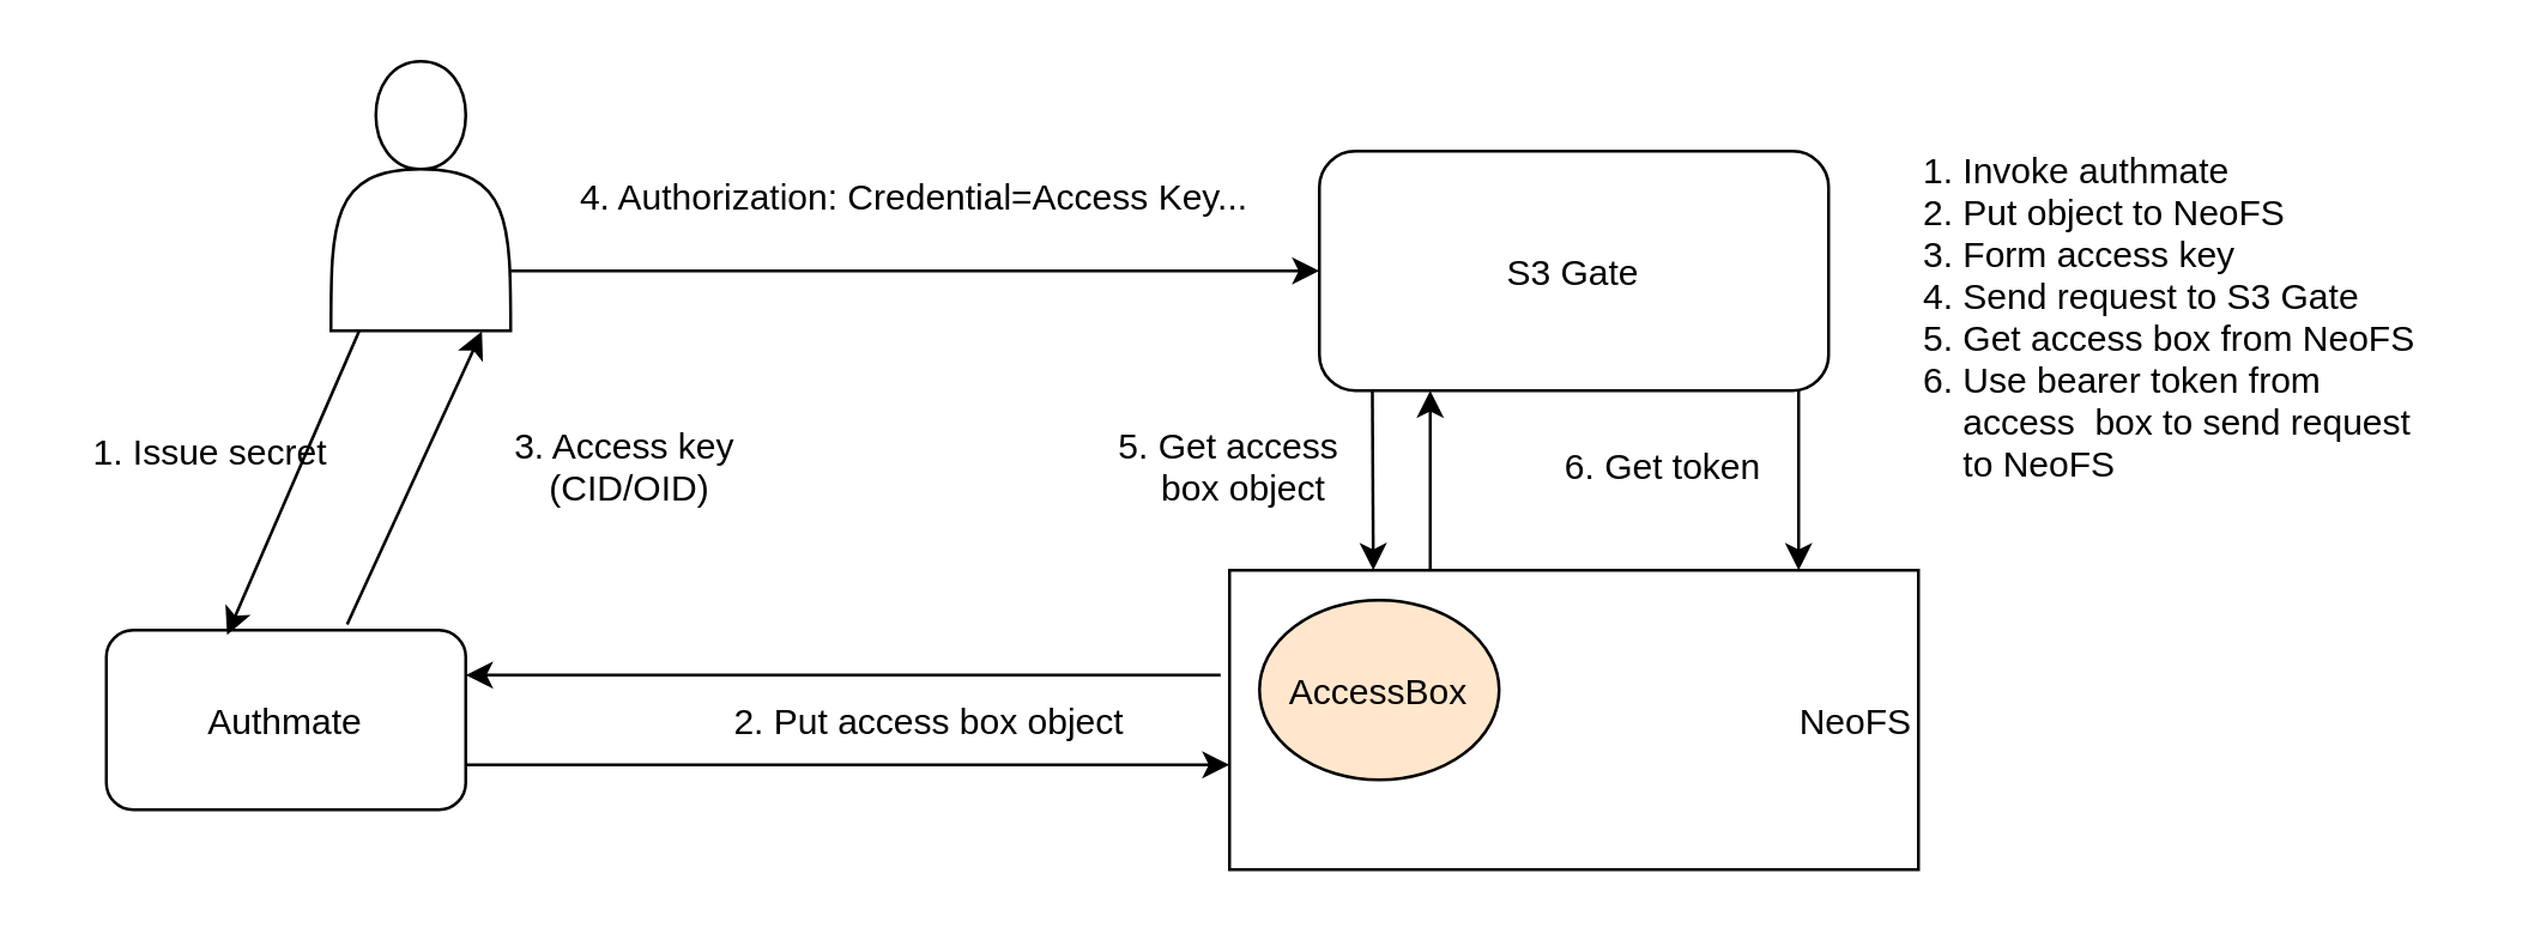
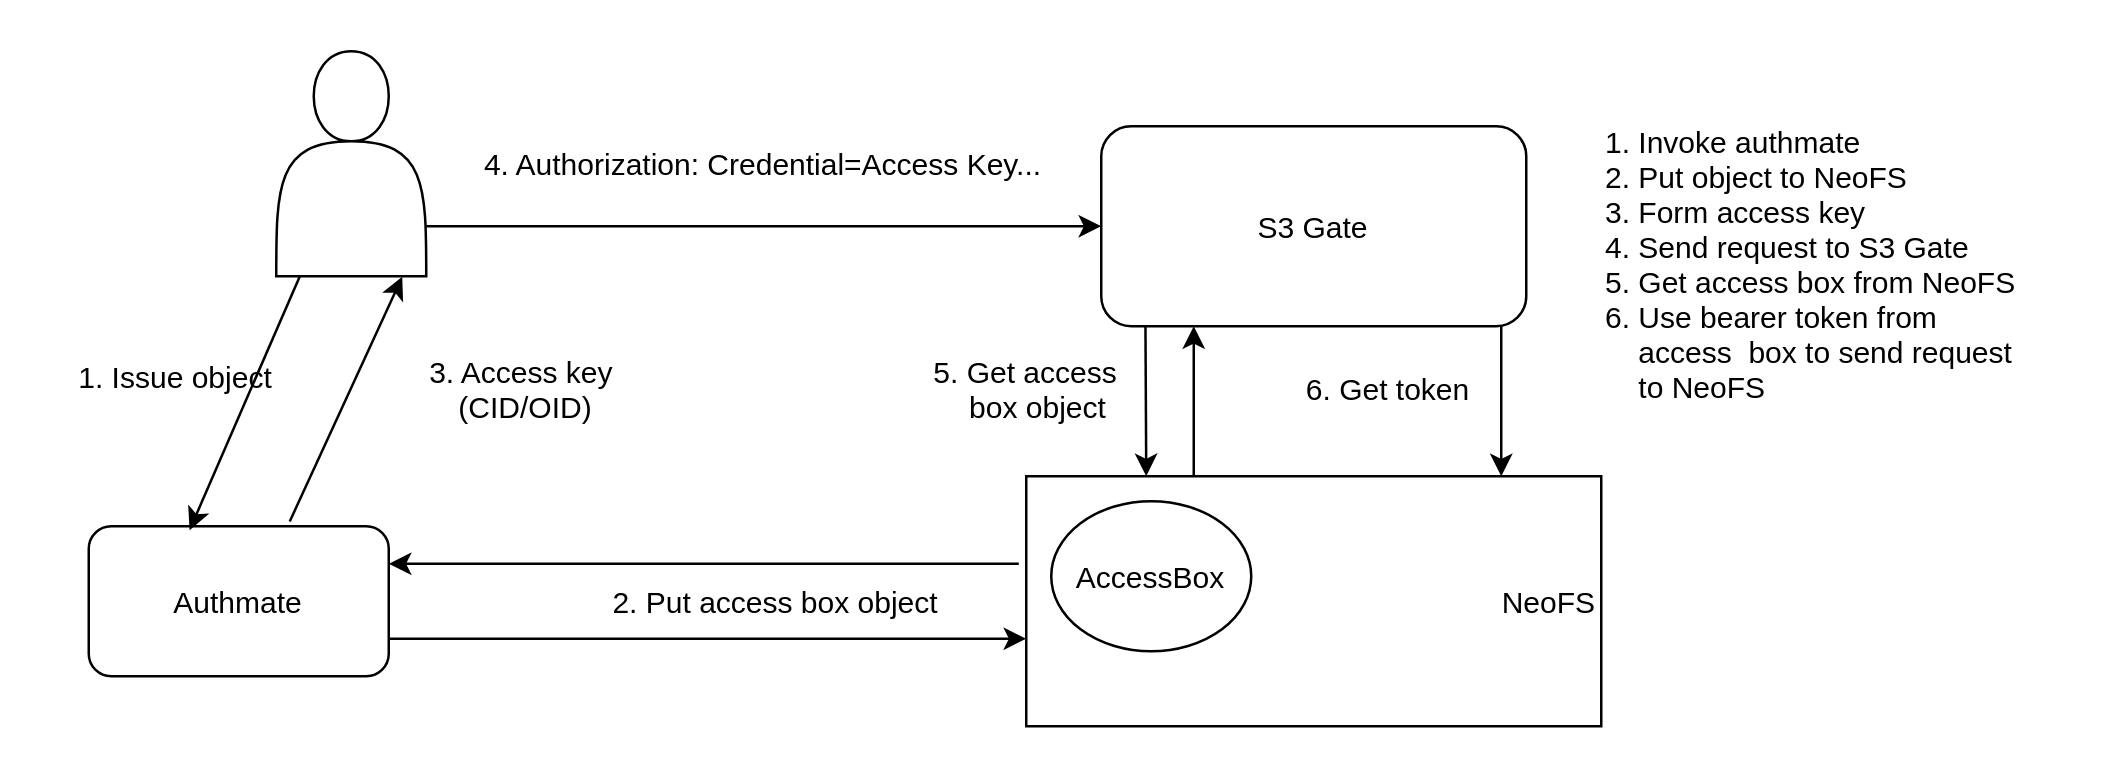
- <mxCell id="7" value="1. Issue secret" style="text;strokeColor=none;fillColor=none;align=center;verticalAlign=middle;rounded=0;" parent="1" vertex="1"><mxGeometry x="20" y="140" width="100" height="20" as="geometry" /></mxCell>
+ <mxCell id="7" value="1. Issue object" style="text;strokeColor=none;fillColor=none;align=center;verticalAlign=middle;rounded=0;" parent="1" vertex="1"><mxGeometry x="20" y="140" width="100" height="20" as="geometry" /></mxCell>
- <mxCell id="11" value="AccessBox" style="ellipse;fillColor=#ffe6cc;" parent="1" vertex="1"><mxGeometry x="420" y="200" width="80" height="60" as="geometry" /></mxCell>
+ <mxCell id="11" value="AccessBox" style="ellipse;" parent="1" vertex="1"><mxGeometry x="420" y="200" width="80" height="60" as="geometry" /></mxCell>
